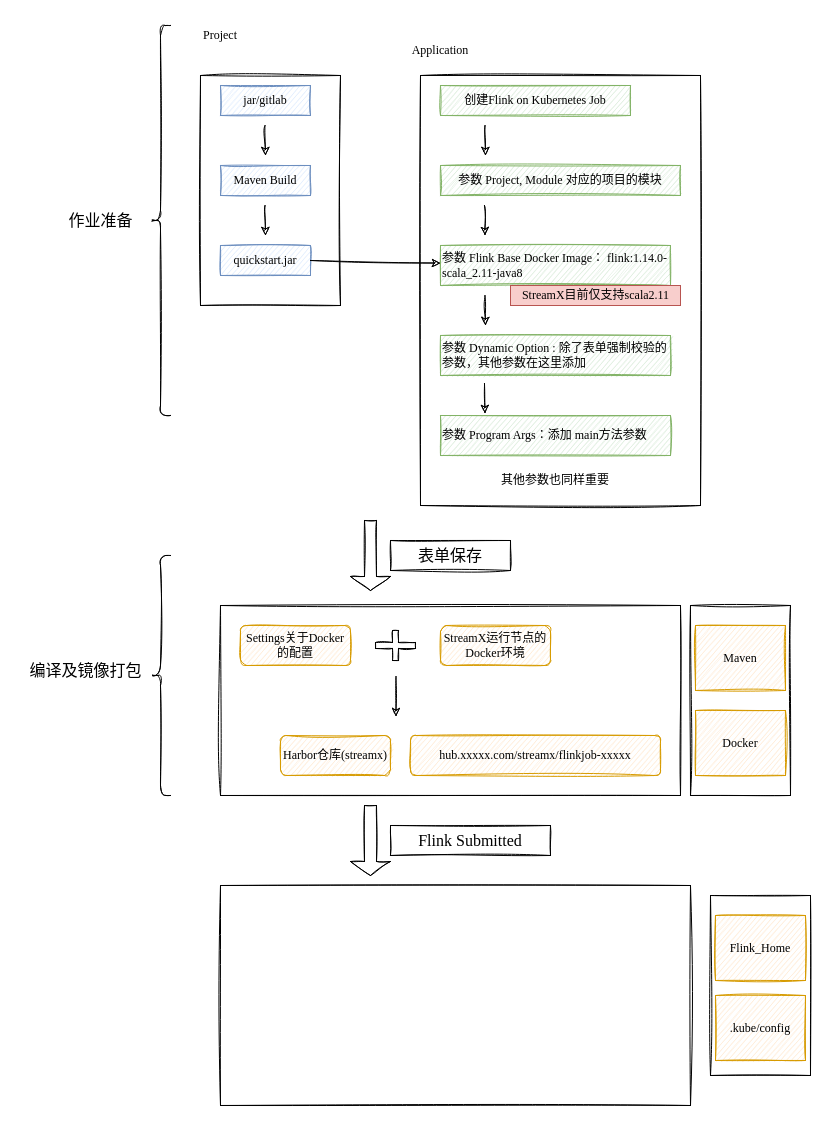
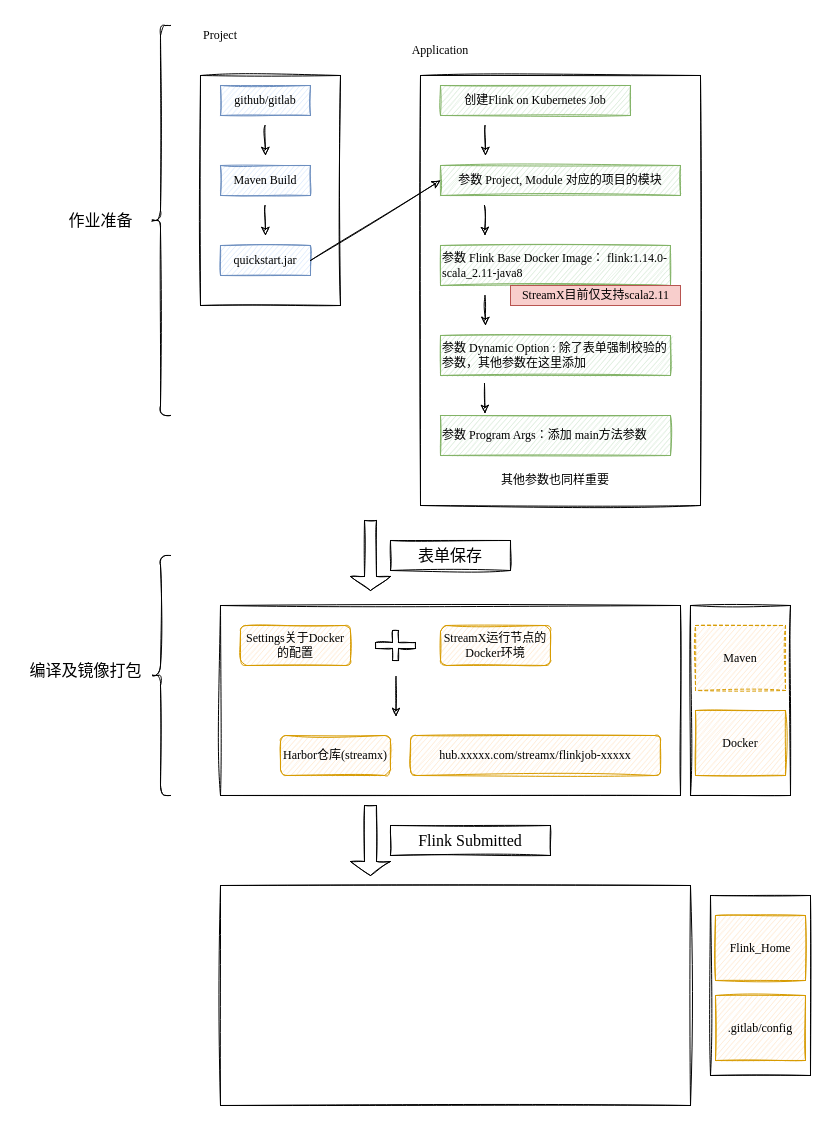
- <mxCell id="3" value="jar/gitlab" style="rounded=0;whiteSpace=wrap;html=1;fillColor=#dae8fc;fontFamily=Comic Sans MS;sketch=1;strokeColor=#6c8ebf;" parent="1" vertex="1"><mxGeometry x="220" y="85" width="90" height="30" as="geometry" /></mxCell>
+ <mxCell id="3" value="github/gitlab" style="rounded=0;whiteSpace=wrap;html=1;fillColor=#dae8fc;fontFamily=Comic Sans MS;sketch=1;strokeColor=#6c8ebf;" parent="1" vertex="1"><mxGeometry x="220" y="85" width="90" height="30" as="geometry" /></mxCell>
- <mxCell id="16" value="" style="endArrow=classic;html=1;rounded=0;sketch=1;fontFamily=Comic Sans MS;exitX=1;exitY=0.5;exitDx=0;exitDy=0;" parent="1" source="7" target="23" edge="1"><mxGeometry width="50" height="50" relative="1" as="geometry"><mxPoint x="330" y="255" as="sourcePoint" /><mxPoint x="390" y="215" as="targetPoint" /></mxGeometry></mxCell>
+ <mxCell id="16" value="" style="endArrow=classic;html=1;rounded=0;sketch=1;fontFamily=Comic Sans MS;entryX=0;entryY=0.5;entryDx=0;entryDy=0;exitX=1;exitY=0.5;exitDx=0;exitDy=0;" parent="1" source="7" target="13" edge="1"><mxGeometry width="50" height="50" relative="1" as="geometry"><mxPoint x="330" y="255" as="sourcePoint" /><mxPoint x="390" y="215" as="targetPoint" /></mxGeometry></mxCell>
- <mxCell id="37" value="Maven" style="rounded=0;whiteSpace=wrap;html=1;sketch=1;fontFamily=Comic Sans MS;fontSize=12;fillColor=#ffe6cc;align=center;strokeColor=#d79b00;" parent="1" vertex="1"><mxGeometry x="695" y="625" width="90" height="65" as="geometry" /></mxCell>
+ <mxCell id="37" value="Maven" style="rounded=0;whiteSpace=wrap;html=1;sketch=1;fontFamily=Comic Sans MS;fontSize=12;fillColor=#ffe6cc;align=center;strokeColor=#d79b00;dashed=1;" parent="1" vertex="1"><mxGeometry x="695" y="625" width="90" height="65" as="geometry" /></mxCell>
- <mxCell id="43" value=".kube/config" style="rounded=0;whiteSpace=wrap;html=1;sketch=1;fontFamily=Comic Sans MS;fontSize=12;fillColor=#ffe6cc;align=center;strokeColor=#d79b00;" parent="1" vertex="1"><mxGeometry x="715" y="995" width="90" height="65" as="geometry" /></mxCell>
+ <mxCell id="43" value=".gitlab/config" style="rounded=0;whiteSpace=wrap;html=1;sketch=1;fontFamily=Comic Sans MS;fontSize=12;fillColor=#ffe6cc;align=center;strokeColor=#d79b00;" parent="1" vertex="1"><mxGeometry x="715" y="995" width="90" height="65" as="geometry" /></mxCell>
